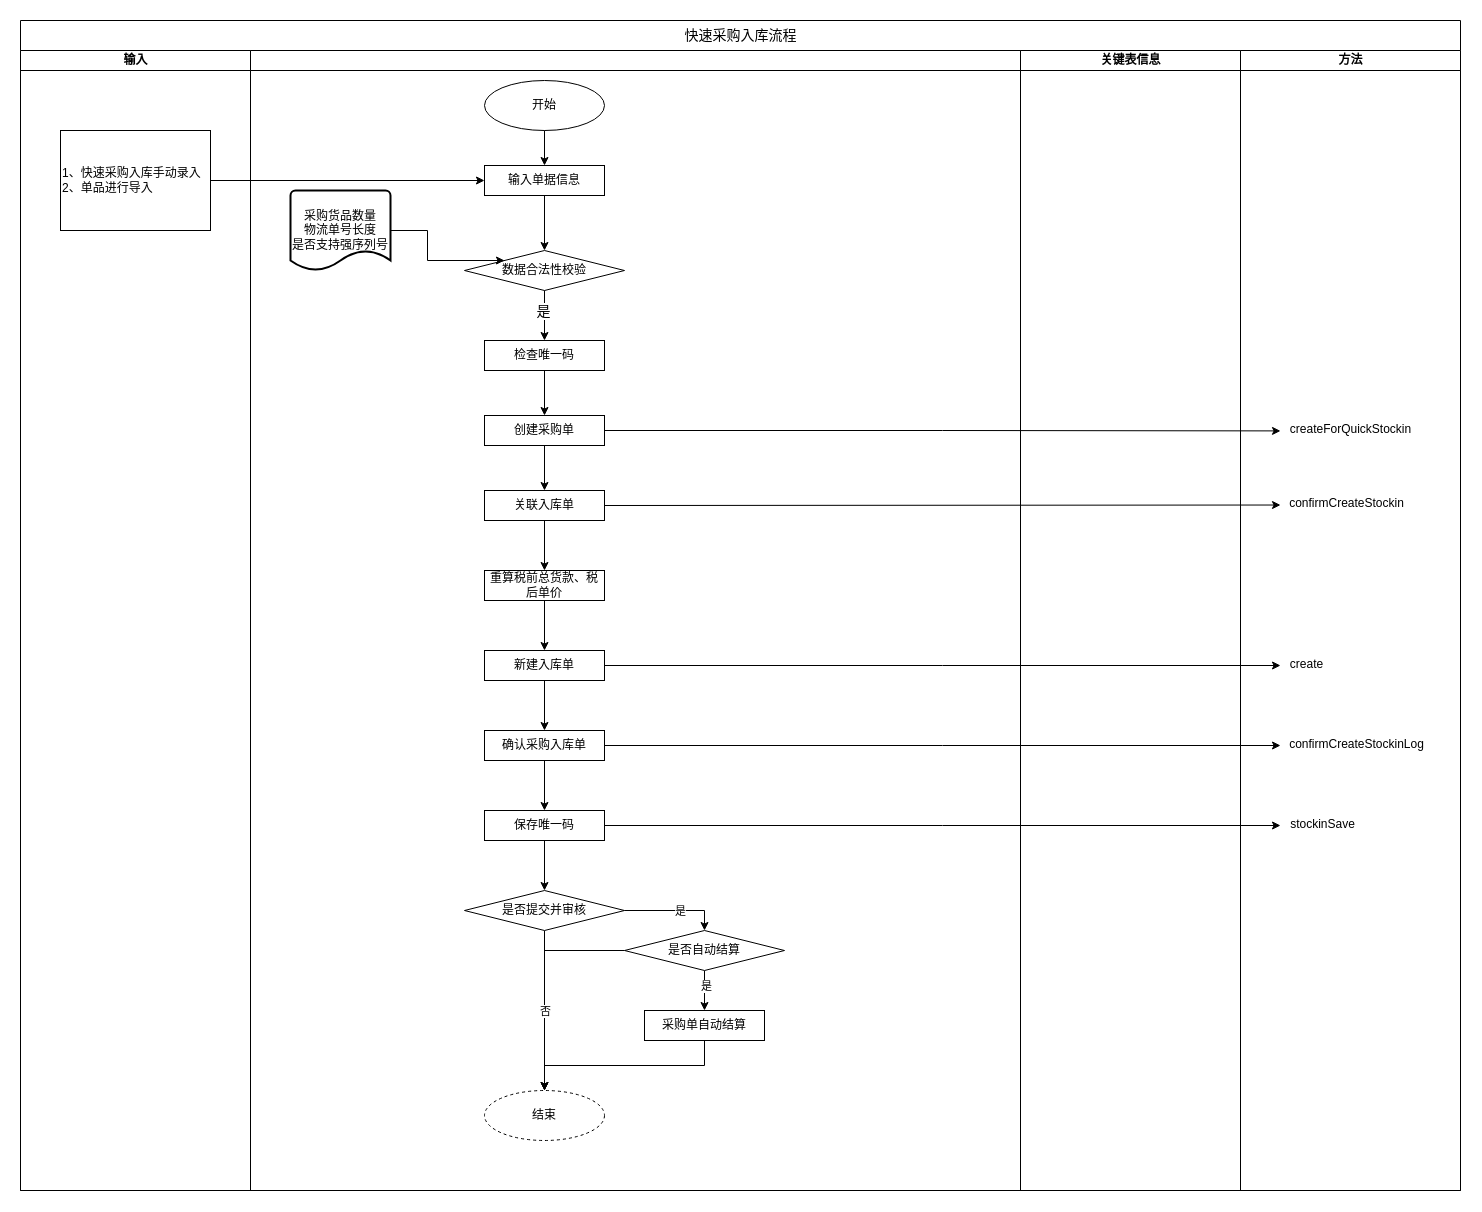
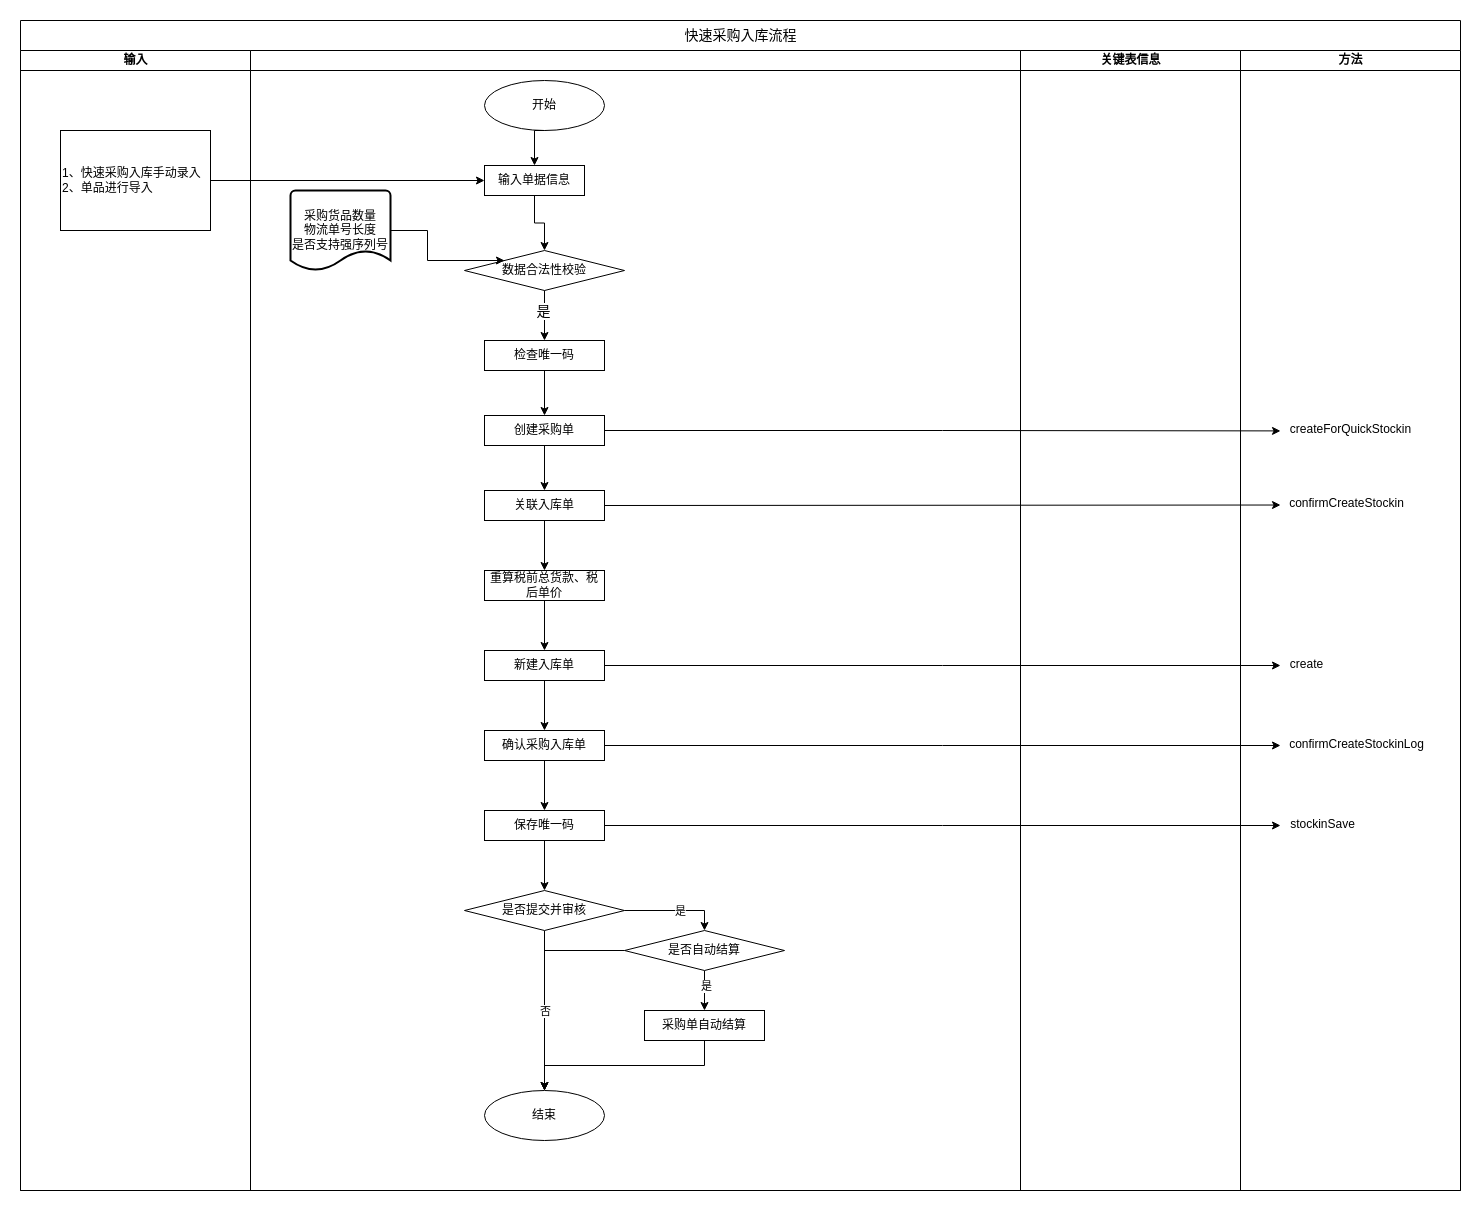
- <mxCell id="16" value="输入单据信息" style="rounded=0;whiteSpace=wrap;html=1;" parent="5" vertex="1"><mxGeometry x="234" y="115" width="120" height="30" as="geometry" /></mxCell>
+ <mxCell id="16" value="输入单据信息" style="rounded=0;whiteSpace=wrap;html=1;" parent="5" vertex="1"><mxGeometry x="234" y="115" width="100" height="30" as="geometry" /></mxCell>
- <mxCell id="40" value="结束" style="ellipse;whiteSpace=wrap;html=1;dashed=1;" parent="5" vertex="1"><mxGeometry x="234" y="1040" width="120" height="50" as="geometry" /></mxCell>
+ <mxCell id="40" value="结束" style="ellipse;whiteSpace=wrap;html=1;" parent="5" vertex="1"><mxGeometry x="234" y="1040" width="120" height="50" as="geometry" /></mxCell>
